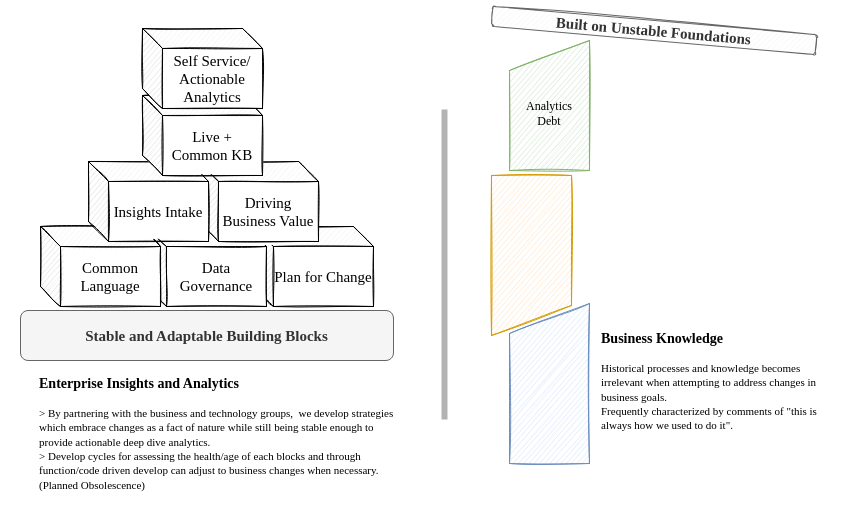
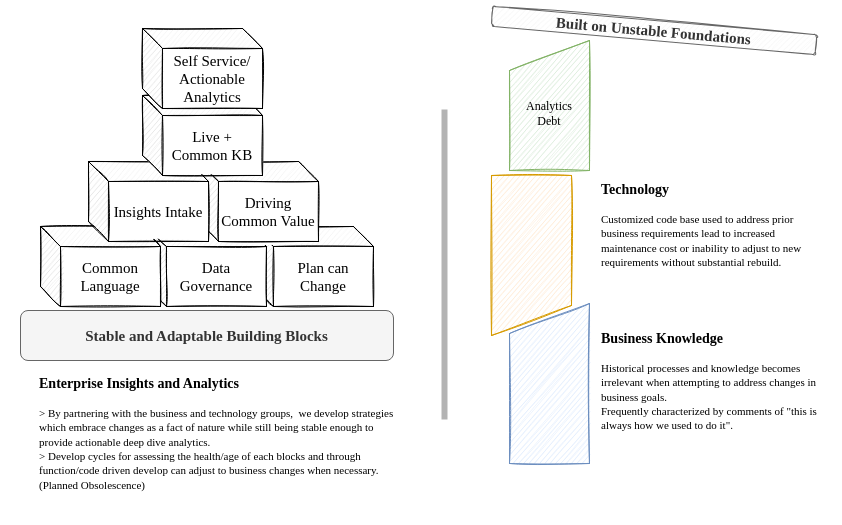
- <mxCell id="16" value="Driving Business Value" style="shape=cube;whiteSpace=wrap;html=1;boundedLbl=1;backgroundOutline=1;darkOpacity=0.05;darkOpacity2=0.1;rounded=1;glass=0;sketch=1;fontFamily=Georgia;fontSize=15;" vertex="1" parent="1"><mxGeometry x="198" y="161" width="120" height="80" as="geometry" /></mxCell>
+ <mxCell id="16" value="Driving Common Value" style="shape=cube;whiteSpace=wrap;html=1;boundedLbl=1;backgroundOutline=1;darkOpacity=0.05;darkOpacity2=0.1;rounded=1;glass=0;sketch=1;fontFamily=Georgia;fontSize=15;" vertex="1" parent="1"><mxGeometry x="198" y="161" width="120" height="80" as="geometry" /></mxCell>
+ <mxCell id="3" value="&lt;h3&gt;&lt;font face=&quot;Georgia&quot;&gt;Technology&lt;/font&gt;&lt;/h3&gt;&lt;p&gt;&lt;font face=&quot;Georgia&quot; style=&quot;font-size: 11px&quot;&gt;Customized code base used to address prior business requirements lead to increased maintenance cost or inability to adjust to new requirements without substantial&amp;nbsp;rebuild.&lt;/font&gt;&lt;/p&gt;" style="text;html=1;strokeColor=none;fillColor=none;spacing=5;spacingTop=-20;whiteSpace=wrap;overflow=hidden;rounded=0;glass=0;fontFamily=Helvetica;" vertex="1" parent="1"><mxGeometry x="596" y="177" width="224" height="120" as="geometry" /></mxCell>
- <mxCell id="12" value="Plan for Change" style="shape=cube;whiteSpace=wrap;html=1;boundedLbl=1;backgroundOutline=1;darkOpacity=0.05;darkOpacity2=0.1;rounded=1;glass=0;sketch=1;fontFamily=Georgia;fontSize=15;" vertex="1" parent="1"><mxGeometry x="253" y="226" width="120" height="80" as="geometry" /></mxCell>
+ <mxCell id="12" value="Plan can Change" style="shape=cube;whiteSpace=wrap;html=1;boundedLbl=1;backgroundOutline=1;darkOpacity=0.05;darkOpacity2=0.1;rounded=1;glass=0;sketch=1;fontFamily=Georgia;fontSize=15;" vertex="1" parent="1"><mxGeometry x="253" y="226" width="120" height="80" as="geometry" /></mxCell>
